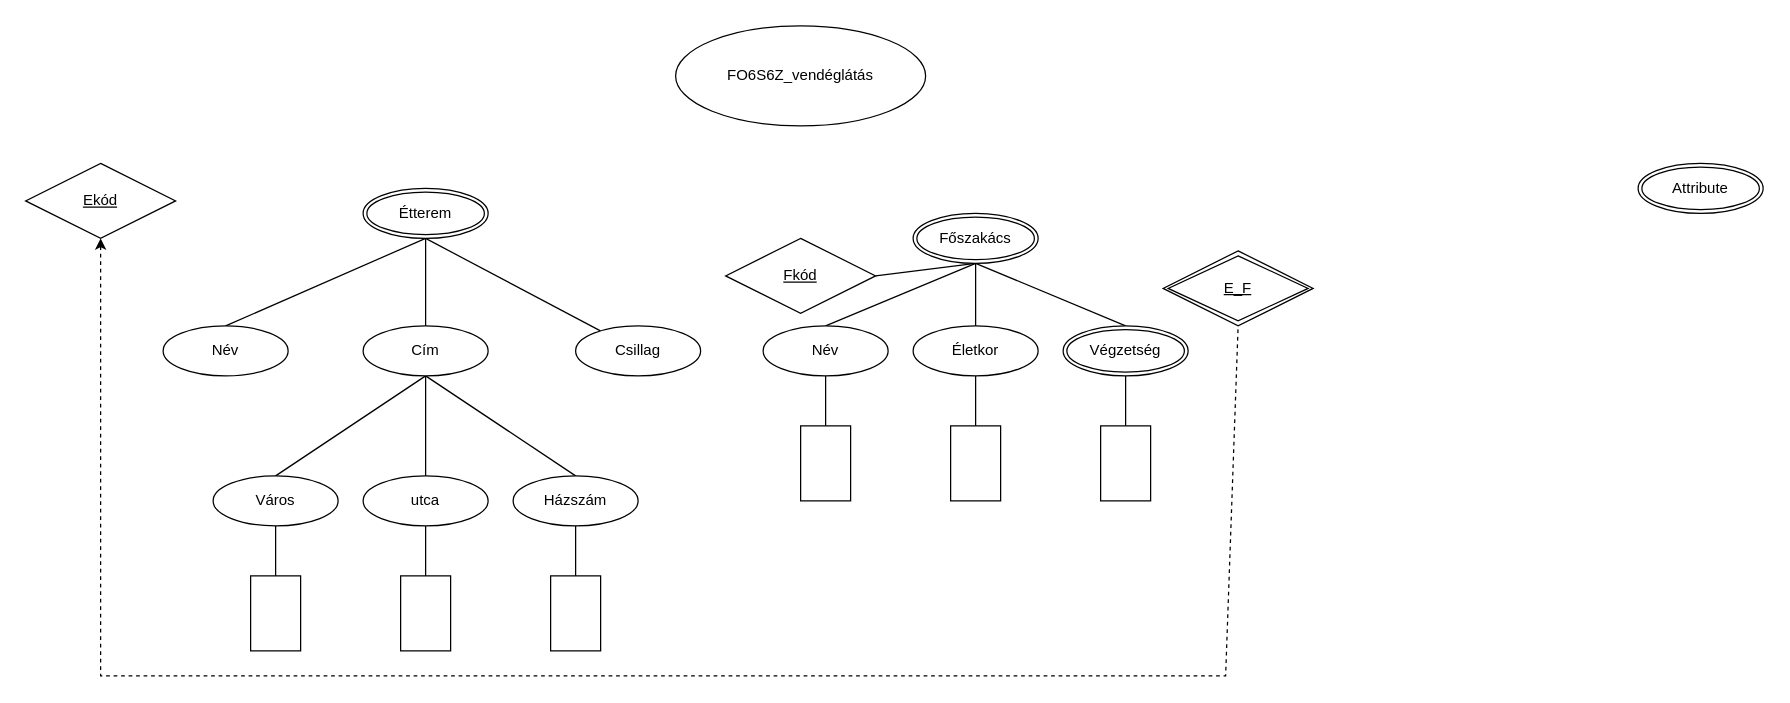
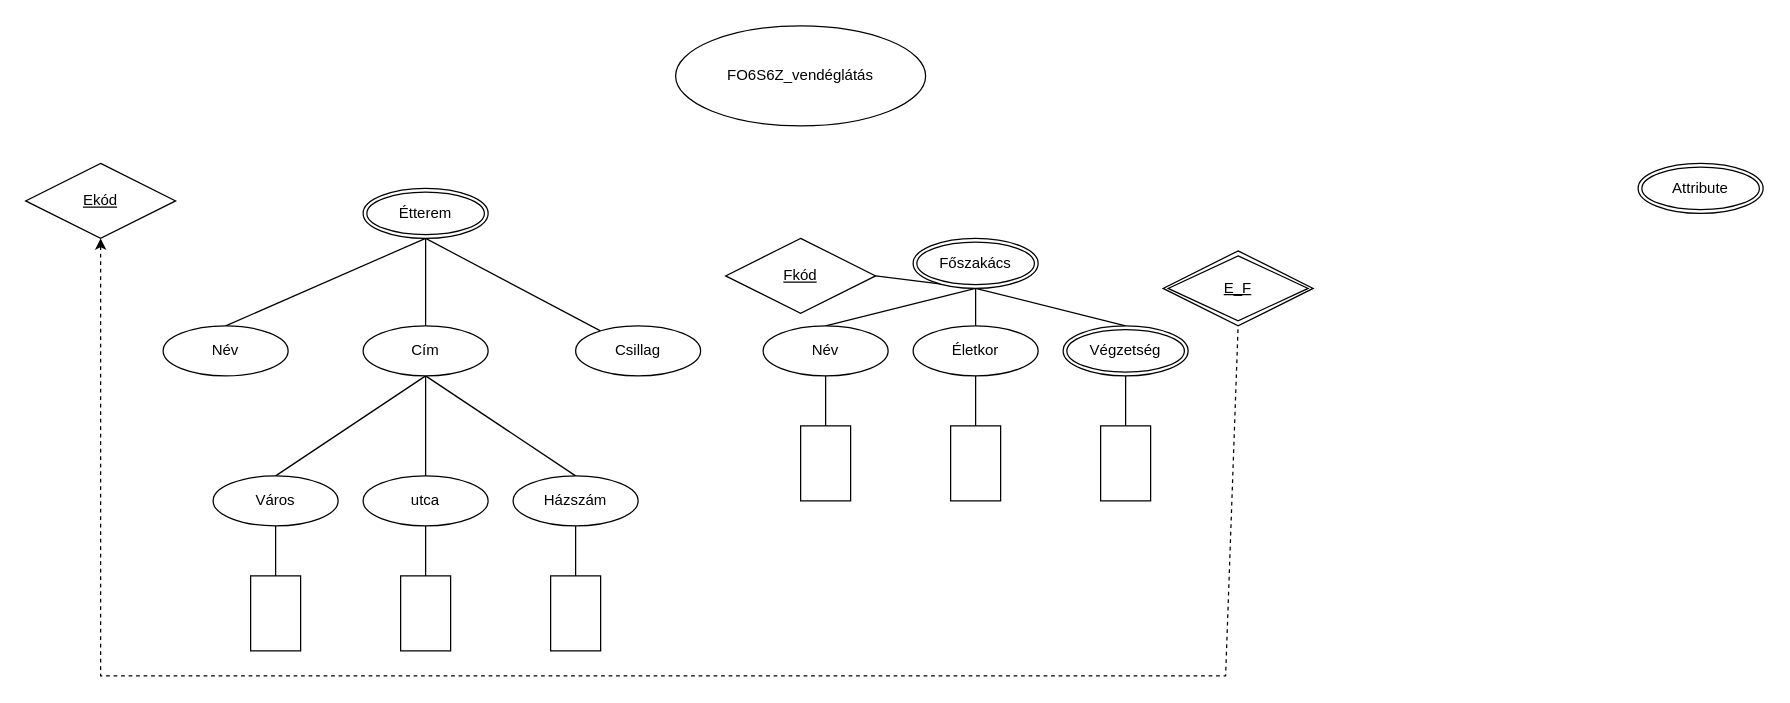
- <mxCell id="13" value="Főszakács" style="ellipse;shape=doubleEllipse;margin=3;whiteSpace=wrap;html=1;align=center;" vertex="1" parent="1"><mxGeometry x="730" y="170" width="100" height="40" as="geometry" /></mxCell>
+ <mxCell id="13" value="Főszakács" style="ellipse;shape=doubleEllipse;margin=3;whiteSpace=wrap;html=1;align=center;" vertex="1" parent="1"><mxGeometry x="730" y="190" width="100" height="40" as="geometry" /></mxCell>
